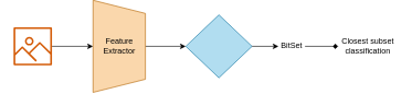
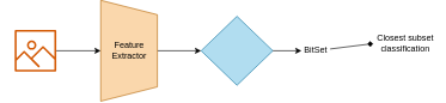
- <mxCell id="11" value="Closest subset classification" style="text;html=1;strokeColor=none;fillColor=none;align=center;verticalAlign=middle;whiteSpace=wrap;rounded=0;" vertex="1" parent="1"><mxGeometry x="510" y="35" width="90" height="66" as="geometry" /></mxCell>
+ <mxCell id="11" value="Closest subset classification" style="text;html=1;strokeColor=none;fillColor=none;align=center;verticalAlign=middle;whiteSpace=wrap;rounded=0;" vertex="1" parent="1"><mxGeometry x="520" y="25" width="90" height="66" as="geometry" /></mxCell>
